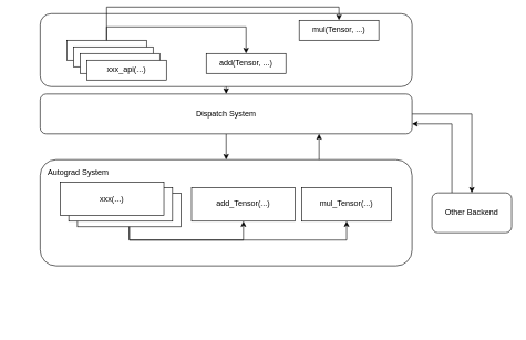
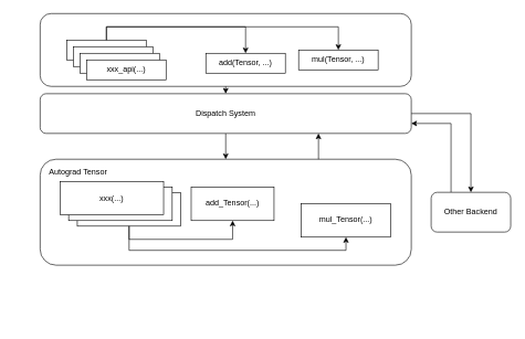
- <mxCell id="18" value="mul(Tensor, ...)" style="rounded=0;whiteSpace=wrap;html=1;" vertex="1" parent="15"><mxGeometry x="390" y="10" width="120" height="30" as="geometry" /></mxCell>
+ <mxCell id="18" value="mul(Tensor, ...)" style="rounded=0;whiteSpace=wrap;html=1;" vertex="1" parent="15"><mxGeometry x="390" y="55" width="120" height="30" as="geometry" /></mxCell>
- <mxCell id="14" value="Autograd System" style="text;html=1;strokeColor=none;fillColor=none;align=center;verticalAlign=middle;whiteSpace=wrap;rounded=0;" vertex="1" parent="6"><mxGeometry x="-40" width="195.35" height="40" as="geometry" /></mxCell>
+ <mxCell id="14" value="Autograd Tensor" style="text;html=1;strokeColor=none;fillColor=none;align=center;verticalAlign=middle;whiteSpace=wrap;rounded=0;" vertex="1" parent="6"><mxGeometry x="-40" width="195.35" height="40" as="geometry" /></mxCell>
- <mxCell id="7" value="add_Tensor(...)" style="rounded=0;whiteSpace=wrap;html=1;" vertex="1" parent="6"><mxGeometry x="227.907" y="42.105" width="156.279" height="50.526" as="geometry" /></mxCell>
+ <mxCell id="7" value="add_Tensor(...)" style="rounded=0;whiteSpace=wrap;html=1;" vertex="1" parent="6"><mxGeometry x="227.907" y="42.105" width="125" height="50.526" as="geometry" /></mxCell>
- <mxCell id="8" value="mul_Tensor(...)" style="rounded=0;whiteSpace=wrap;html=1;" vertex="1" parent="6"><mxGeometry x="394.074" y="42.105" width="134.815" height="50.526" as="geometry" /></mxCell>
+ <mxCell id="8" value="mul_Tensor(...)" style="rounded=0;whiteSpace=wrap;html=1;" vertex="1" parent="6"><mxGeometry x="394.074" y="67.105" width="134.815" height="50.526" as="geometry" /></mxCell>
